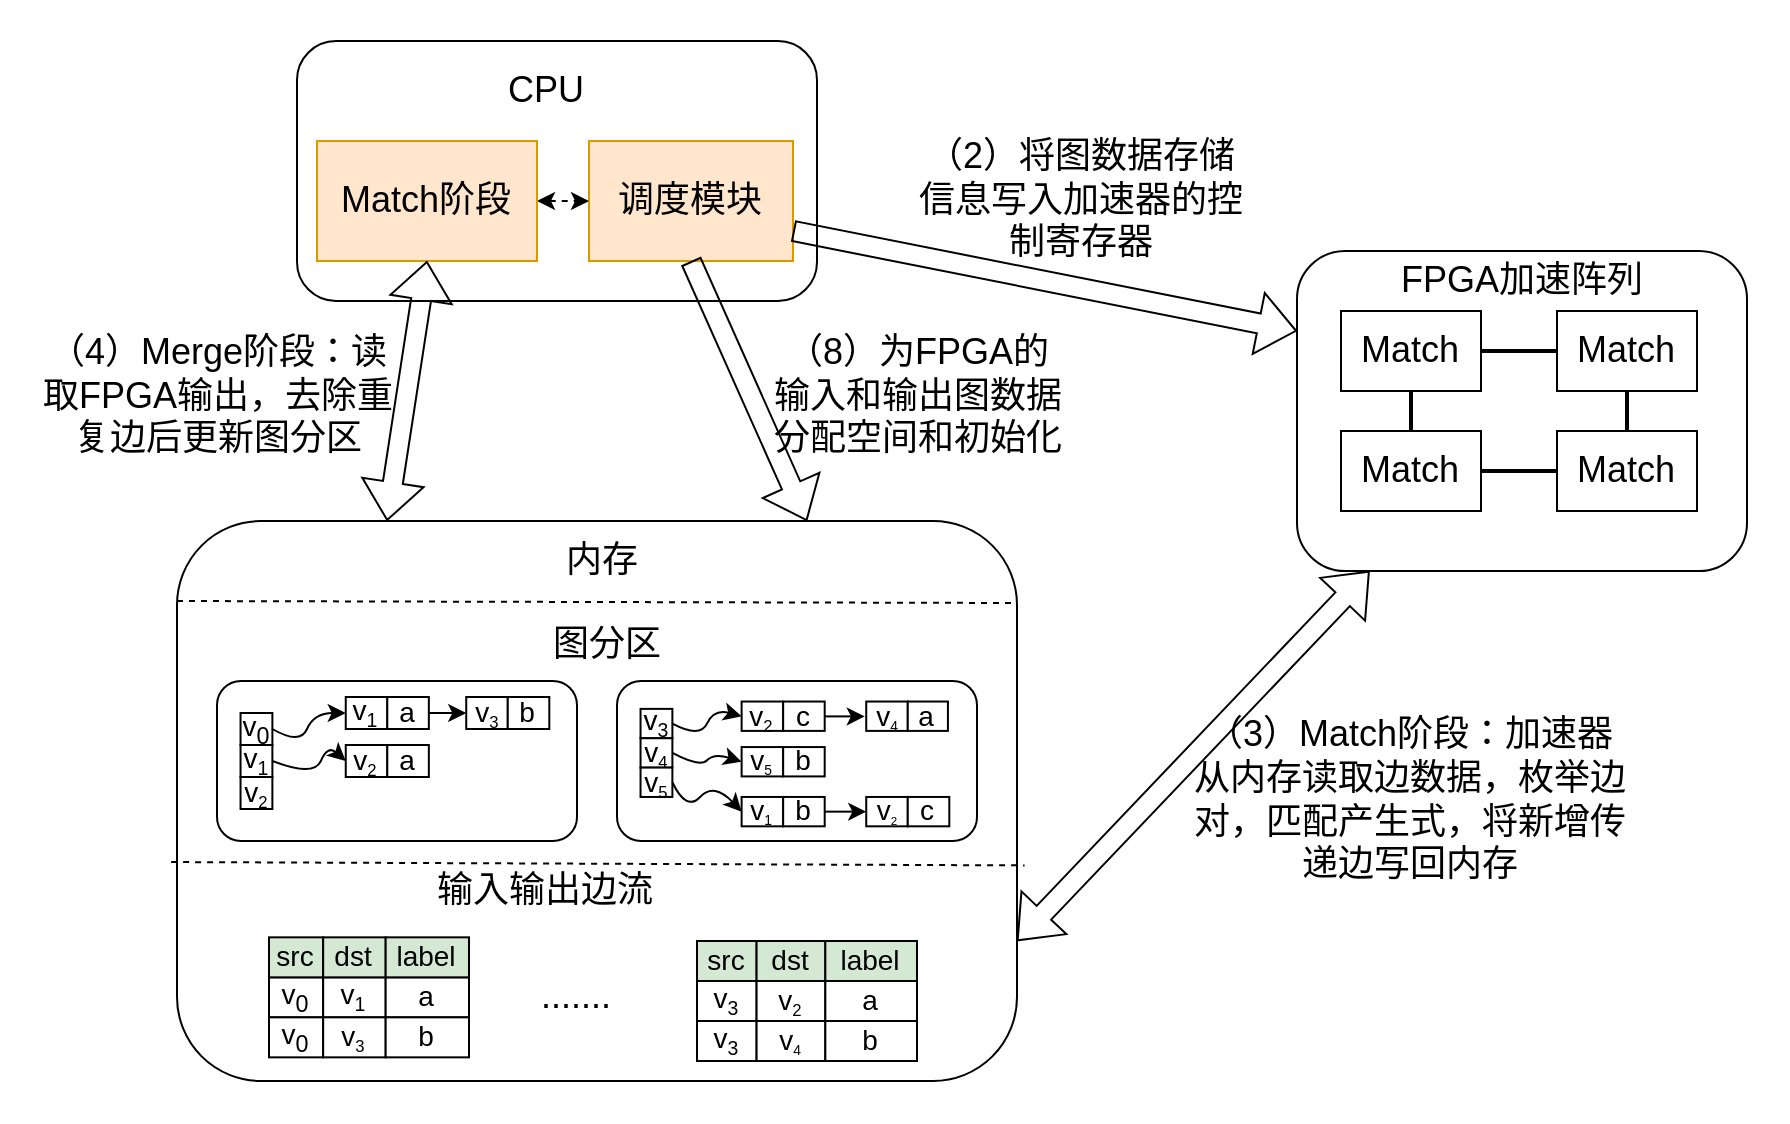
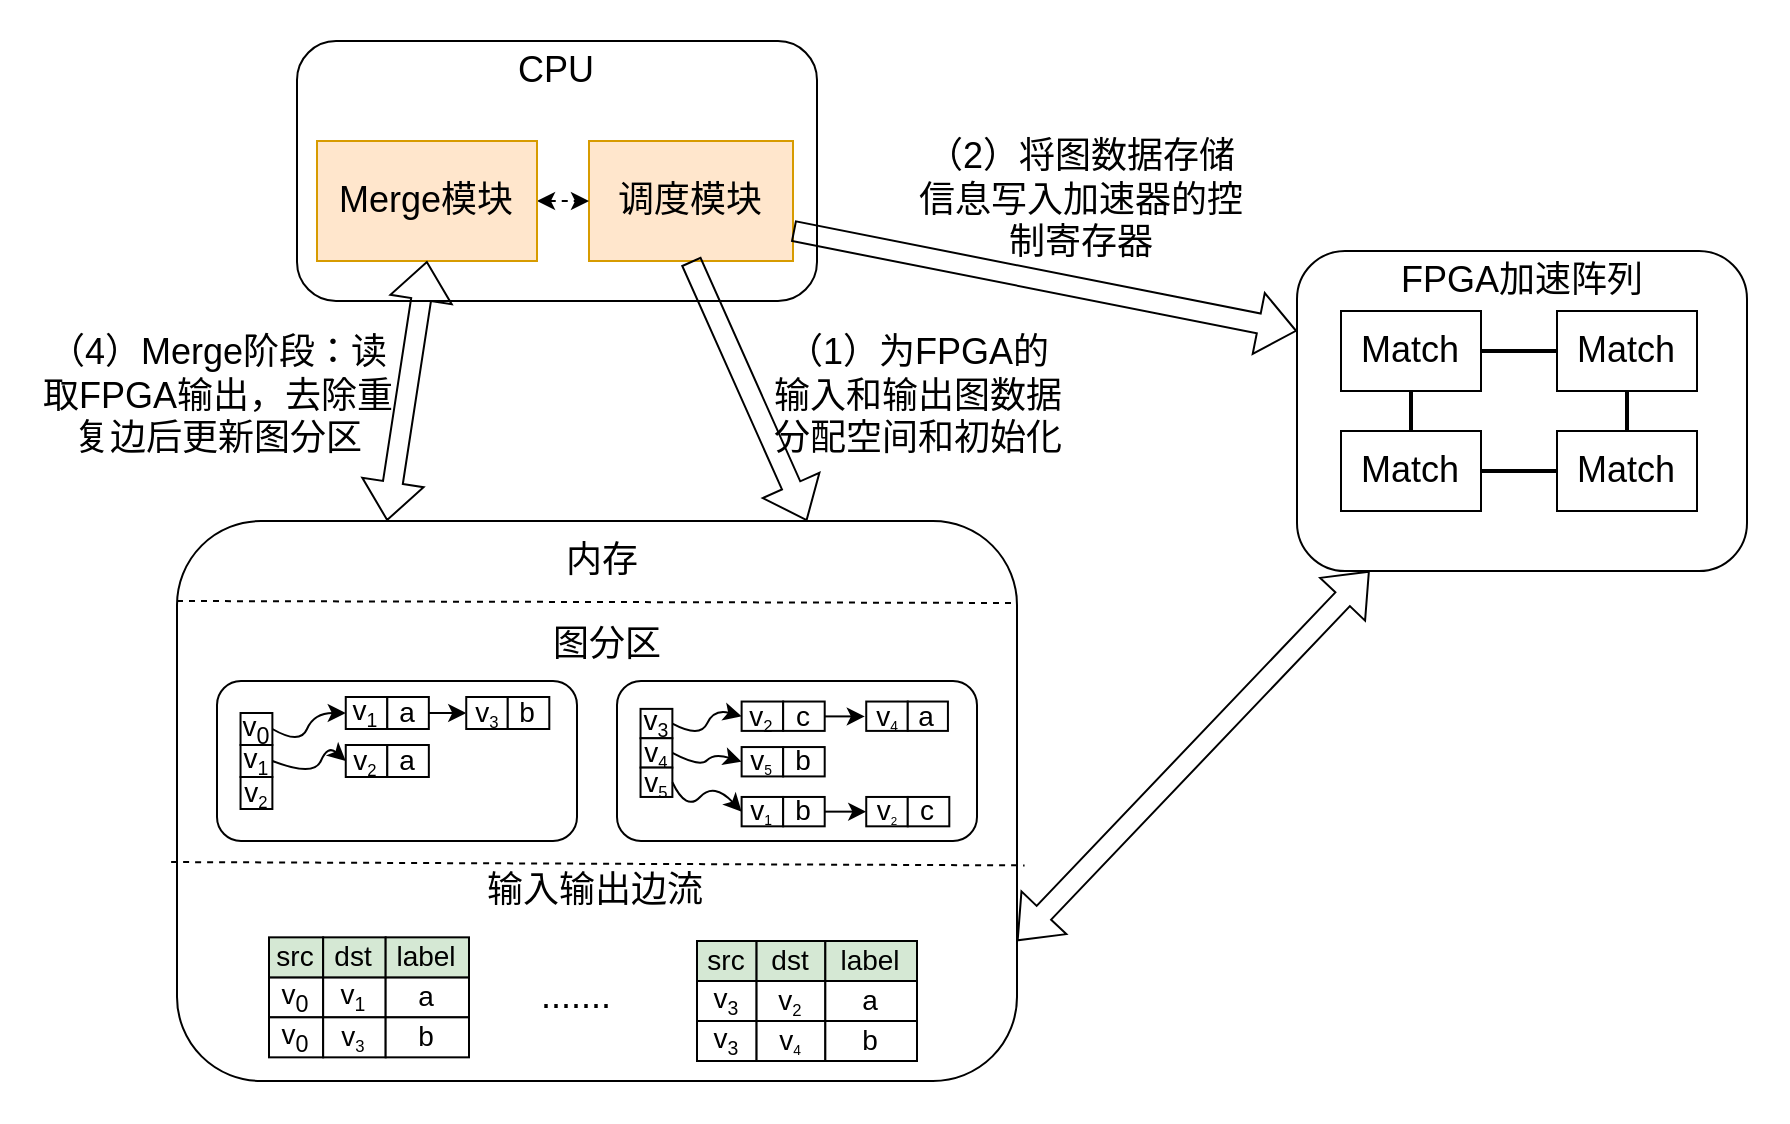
- <mxCell id="68" value="&lt;font style=&quot;font-size: 18px;&quot;&gt;CPU&lt;/font&gt;" style="text;html=1;strokeColor=none;fillColor=none;align=center;verticalAlign=middle;whiteSpace=wrap;rounded=0;" vertex="1" parent="66"><mxGeometry x="95" y="10" width="60" height="30" as="geometry" /></mxCell>
+ <mxCell id="68" value="&lt;font style=&quot;font-size: 18px;&quot;&gt;CPU&lt;/font&gt;" style="text;html=1;strokeColor=none;fillColor=none;align=center;verticalAlign=middle;whiteSpace=wrap;rounded=0;" vertex="1" parent="66"><mxGeometry x="100" width="60" height="30" as="geometry" /></mxCell>
- <mxCell id="71" value="&lt;font style=&quot;font-size: 18px;&quot;&gt;Match阶段&lt;/font&gt;" style="rounded=0;whiteSpace=wrap;html=1;fillColor=#ffe6cc;strokeColor=#d79b00;" vertex="1" parent="66"><mxGeometry x="10" y="50" width="110" height="60" as="geometry" /></mxCell>
+ <mxCell id="71" value="&lt;font style=&quot;font-size: 18px;&quot;&gt;Merge模块&lt;/font&gt;" style="rounded=0;whiteSpace=wrap;html=1;fillColor=#ffe6cc;strokeColor=#d79b00;" vertex="1" parent="66"><mxGeometry x="10" y="50" width="110" height="60" as="geometry" /></mxCell>
- <mxCell id="83" value="&lt;div style=&quot;&quot;&gt;&lt;span style=&quot;background-color: initial;&quot;&gt;（8）为FPGA的&lt;/span&gt;&lt;/div&gt;&lt;div style=&quot;&quot;&gt;&lt;span style=&quot;background-color: initial;&quot;&gt;输入和输出图数据分配空间和初始化&lt;/span&gt;&lt;/div&gt;" style="text;html=1;strokeColor=none;fillColor=none;align=center;verticalAlign=middle;whiteSpace=wrap;rounded=0;fontSize=18;" vertex="1" parent="1"><mxGeometry x="384" y="180" width="150" height="35" as="geometry" /></mxCell>
+ <mxCell id="83" value="&lt;div style=&quot;&quot;&gt;&lt;span style=&quot;background-color: initial;&quot;&gt;（1）为FPGA的&lt;/span&gt;&lt;/div&gt;&lt;div style=&quot;&quot;&gt;&lt;span style=&quot;background-color: initial;&quot;&gt;输入和输出图数据分配空间和初始化&lt;/span&gt;&lt;/div&gt;" style="text;html=1;strokeColor=none;fillColor=none;align=center;verticalAlign=middle;whiteSpace=wrap;rounded=0;fontSize=18;" vertex="1" parent="1"><mxGeometry x="384" y="180" width="150" height="35" as="geometry" /></mxCell>
- <mxCell id="87" value="（3）Match阶段：加速器从内存读取边数据，枚举边对，匹配产生式，将新增传递边写回内存" style="text;html=1;strokeColor=none;fillColor=none;align=center;verticalAlign=middle;whiteSpace=wrap;rounded=0;fontSize=18;" vertex="1" parent="1"><mxGeometry x="596.25" y="363" width="217.5" height="74" as="geometry" /></mxCell>
- <mxCell id="8" value="&lt;font style=&quot;font-size: 18px;&quot;&gt;输入输出边流&lt;/font&gt;" style="text;html=1;strokeColor=none;fillColor=none;align=center;verticalAlign=middle;whiteSpace=wrap;rounded=0;" vertex="1" parent="2"><mxGeometry x="77.75" y="170" width="212.5" height="30" as="geometry" /></mxCell>
+ <mxCell id="8" value="&lt;font style=&quot;font-size: 18px;&quot;&gt;输入输出边流&lt;/font&gt;" style="text;html=1;strokeColor=none;fillColor=none;align=center;verticalAlign=middle;whiteSpace=wrap;rounded=0;" vertex="1" parent="2"><mxGeometry x="102.75" y="170" width="212.5" height="30" as="geometry" /></mxCell>
